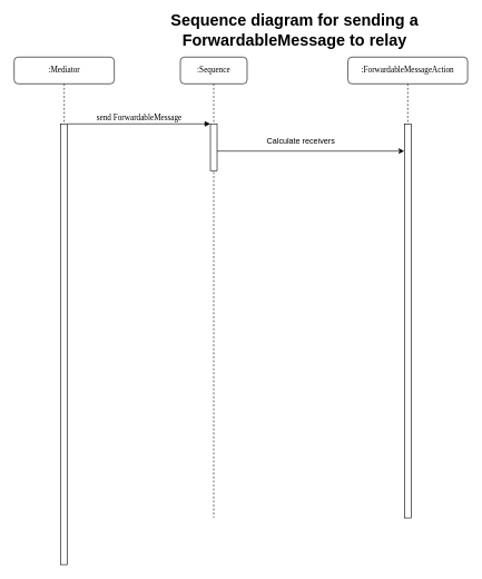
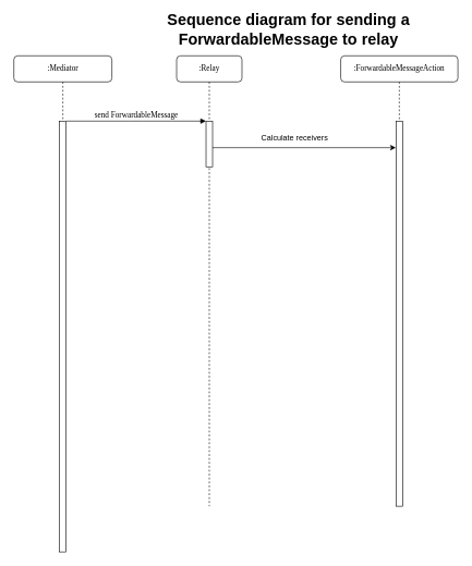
- <mxCell id="2" value=":Sequence" style="shape=umlLifeline;perimeter=lifelinePerimeter;whiteSpace=wrap;html=1;container=1;collapsible=0;recursiveResize=0;outlineConnect=0;rounded=1;shadow=0;comic=0;labelBackgroundColor=none;strokeWidth=1;fontFamily=Verdana;fontSize=12;align=center;" vertex="1" parent="1"><mxGeometry x="269.67" y="70" width="100" height="690" as="geometry" /></mxCell>
+ <mxCell id="2" value=":Relay" style="shape=umlLifeline;perimeter=lifelinePerimeter;whiteSpace=wrap;html=1;container=1;collapsible=0;recursiveResize=0;outlineConnect=0;rounded=1;shadow=0;comic=0;labelBackgroundColor=none;strokeWidth=1;fontFamily=Verdana;fontSize=12;align=center;" vertex="1" parent="1"><mxGeometry x="269.67" y="70" width="100" height="690" as="geometry" /></mxCell>
